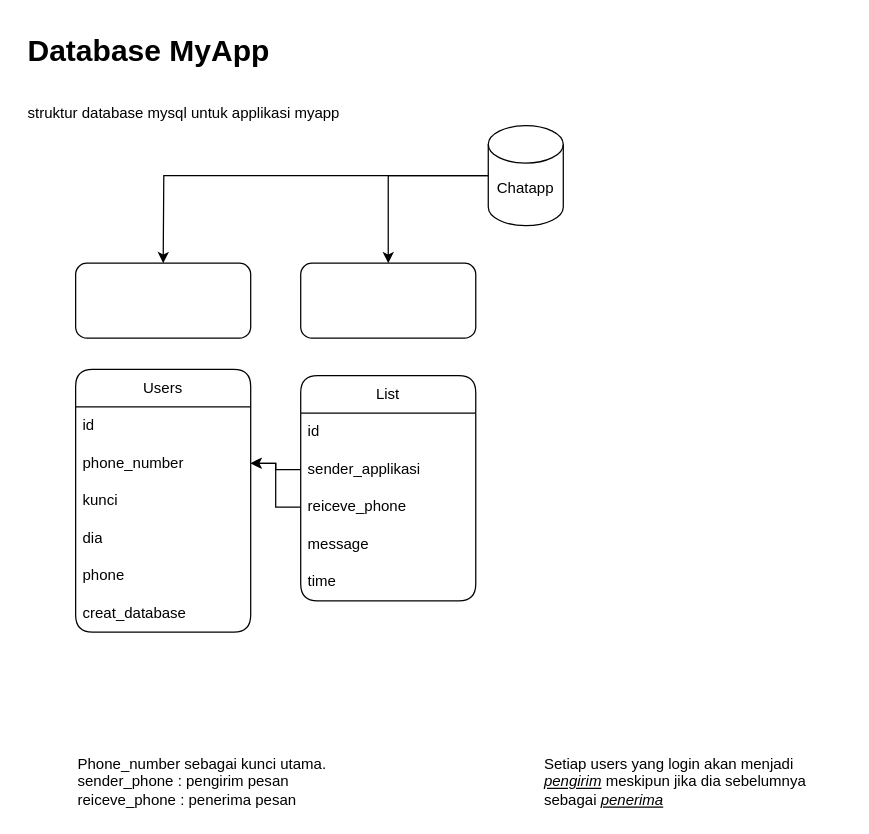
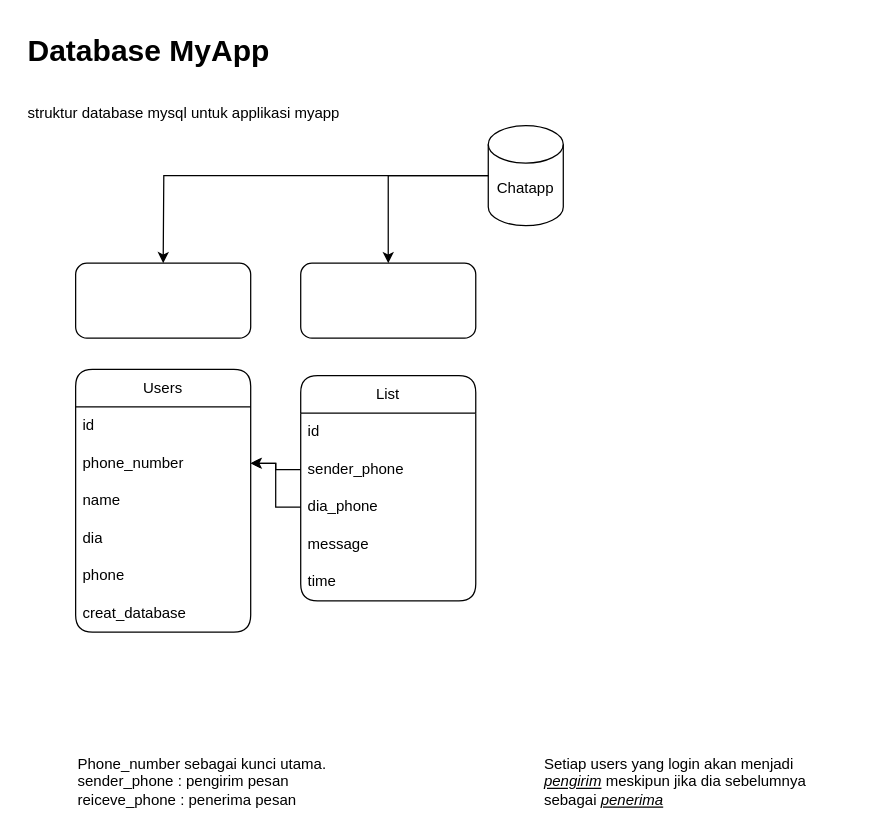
- <mxCell id="11" value="sender_applikasi" style="text;strokeColor=none;fillColor=none;align=left;verticalAlign=middle;spacingLeft=4;spacingRight=4;overflow=hidden;points=[[0,0.5],[1,0.5]];portConstraint=eastwest;rotatable=0;whiteSpace=wrap;html=1;" vertex="1" parent="9"><mxGeometry y="60" width="140" height="30" as="geometry" /></mxCell>
+ <mxCell id="11" value="sender_phone" style="text;strokeColor=none;fillColor=none;align=left;verticalAlign=middle;spacingLeft=4;spacingRight=4;overflow=hidden;points=[[0,0.5],[1,0.5]];portConstraint=eastwest;rotatable=0;whiteSpace=wrap;html=1;" vertex="1" parent="9"><mxGeometry y="60" width="140" height="30" as="geometry" /></mxCell>
- <mxCell id="19" value="kunci" style="text;strokeColor=none;fillColor=none;align=left;verticalAlign=middle;spacingLeft=4;spacingRight=4;overflow=hidden;points=[[0,0.5],[1,0.5]];portConstraint=eastwest;rotatable=0;whiteSpace=wrap;html=1;" vertex="1" parent="16"><mxGeometry y="90" width="140" height="30" as="geometry" /></mxCell>
+ <mxCell id="19" value="name" style="text;strokeColor=none;fillColor=none;align=left;verticalAlign=middle;spacingLeft=4;spacingRight=4;overflow=hidden;points=[[0,0.5],[1,0.5]];portConstraint=eastwest;rotatable=0;whiteSpace=wrap;html=1;" vertex="1" parent="16"><mxGeometry y="90" width="140" height="30" as="geometry" /></mxCell>
- <mxCell id="13" value="reiceve_phone" style="text;strokeColor=none;fillColor=none;align=left;verticalAlign=middle;spacingLeft=4;spacingRight=4;overflow=hidden;points=[[0,0.5],[1,0.5]];portConstraint=eastwest;rotatable=0;whiteSpace=wrap;html=1;" vertex="1" parent="9"><mxGeometry y="90" width="140" height="30" as="geometry" /></mxCell>
+ <mxCell id="13" value="dia_phone" style="text;strokeColor=none;fillColor=none;align=left;verticalAlign=middle;spacingLeft=4;spacingRight=4;overflow=hidden;points=[[0,0.5],[1,0.5]];portConstraint=eastwest;rotatable=0;whiteSpace=wrap;html=1;" vertex="1" parent="9"><mxGeometry y="90" width="140" height="30" as="geometry" /></mxCell>
